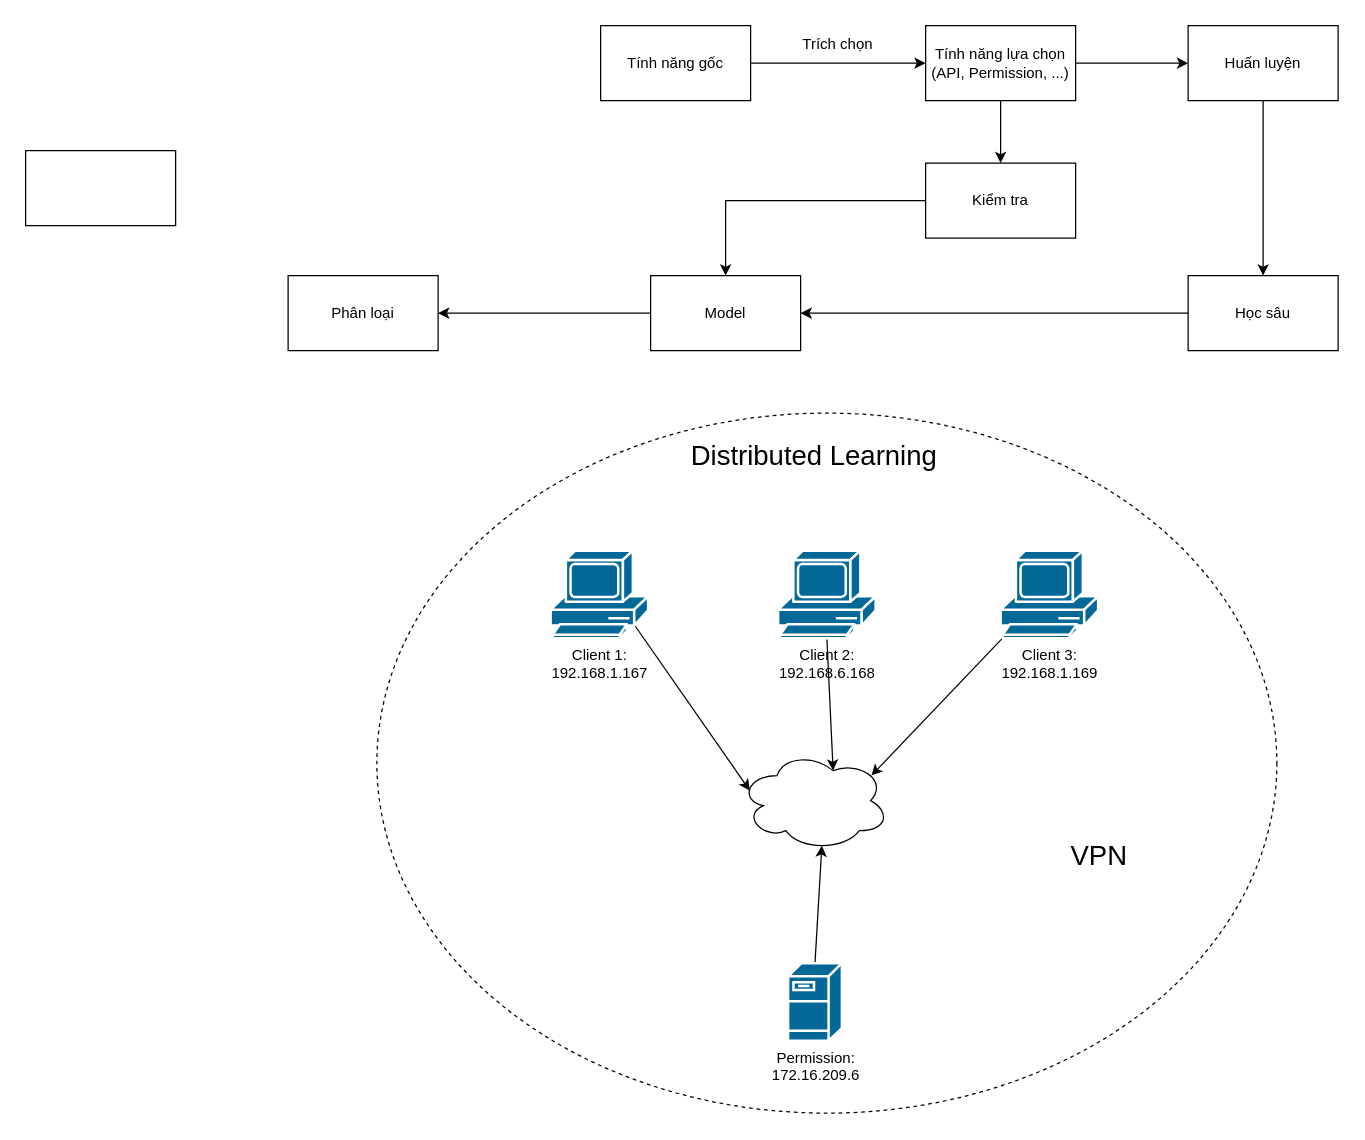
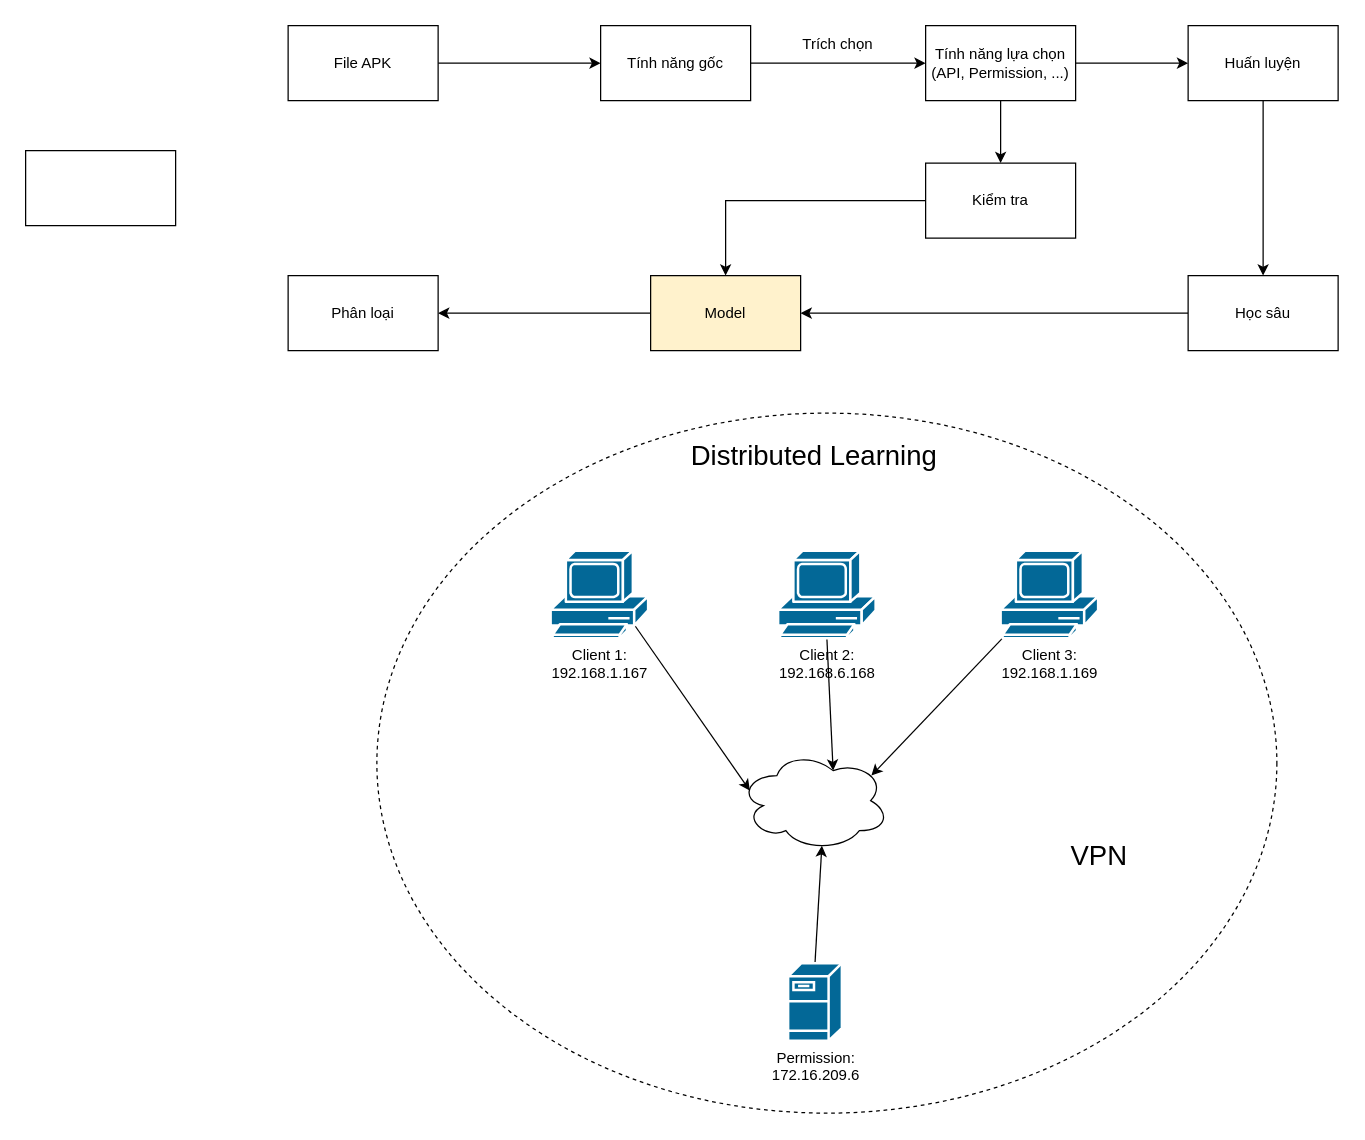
+ <mxCell id="4" value="File APK" style="rounded=0;whiteSpace=wrap;html=1;" vertex="1" parent="1"><mxGeometry x="230" y="20" width="120" height="60" as="geometry" /></mxCell>
+ <mxCell id="3" style="edgeStyle=orthogonalEdgeStyle;rounded=0;orthogonalLoop=1;jettySize=auto;html=1;exitX=1;exitY=0.5;exitDx=0;exitDy=0;entryX=0;entryY=0.5;entryDx=0;entryDy=0;" edge="1" parent="1" source="4" target="6"><mxGeometry relative="1" as="geometry" /></mxCell>
- <mxCell id="17" value="Model" style="rounded=0;whiteSpace=wrap;html=1;" vertex="1" parent="1"><mxGeometry x="520" y="220" width="120" height="60" as="geometry" /></mxCell>
+ <mxCell id="17" value="Model" style="rounded=0;whiteSpace=wrap;html=1;fillColor=#fff2cc;" vertex="1" parent="1"><mxGeometry x="520" y="220" width="120" height="60" as="geometry" /></mxCell>
